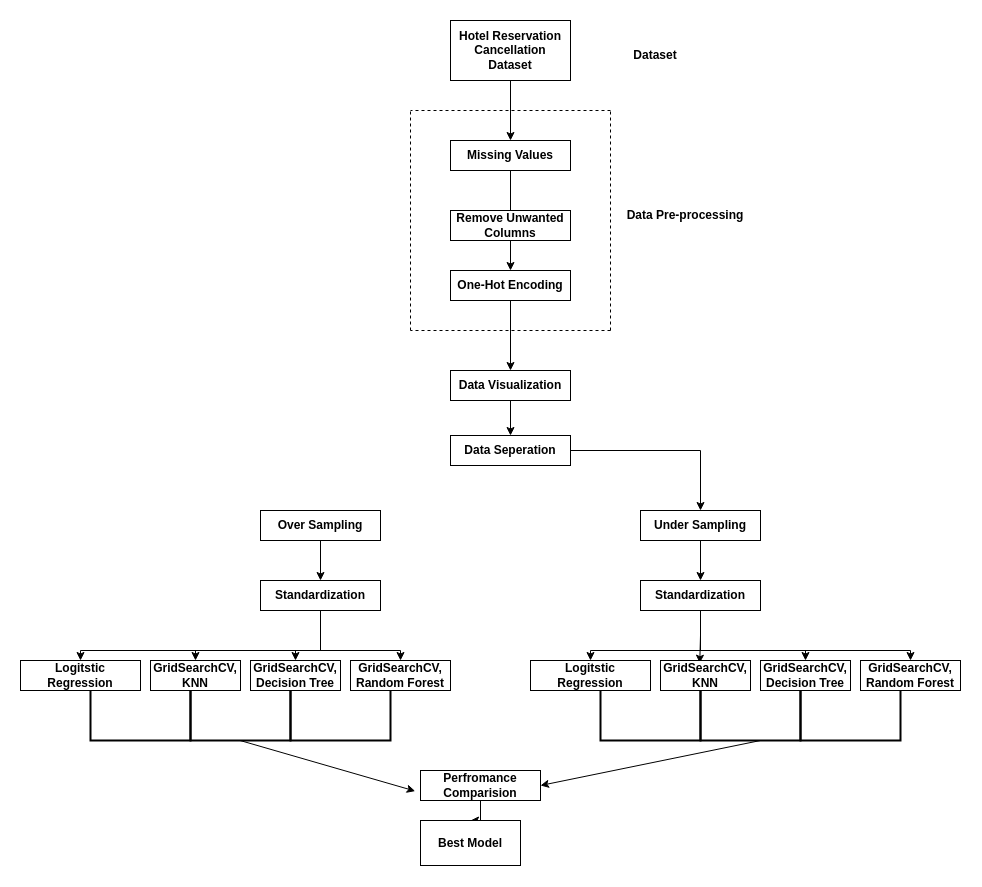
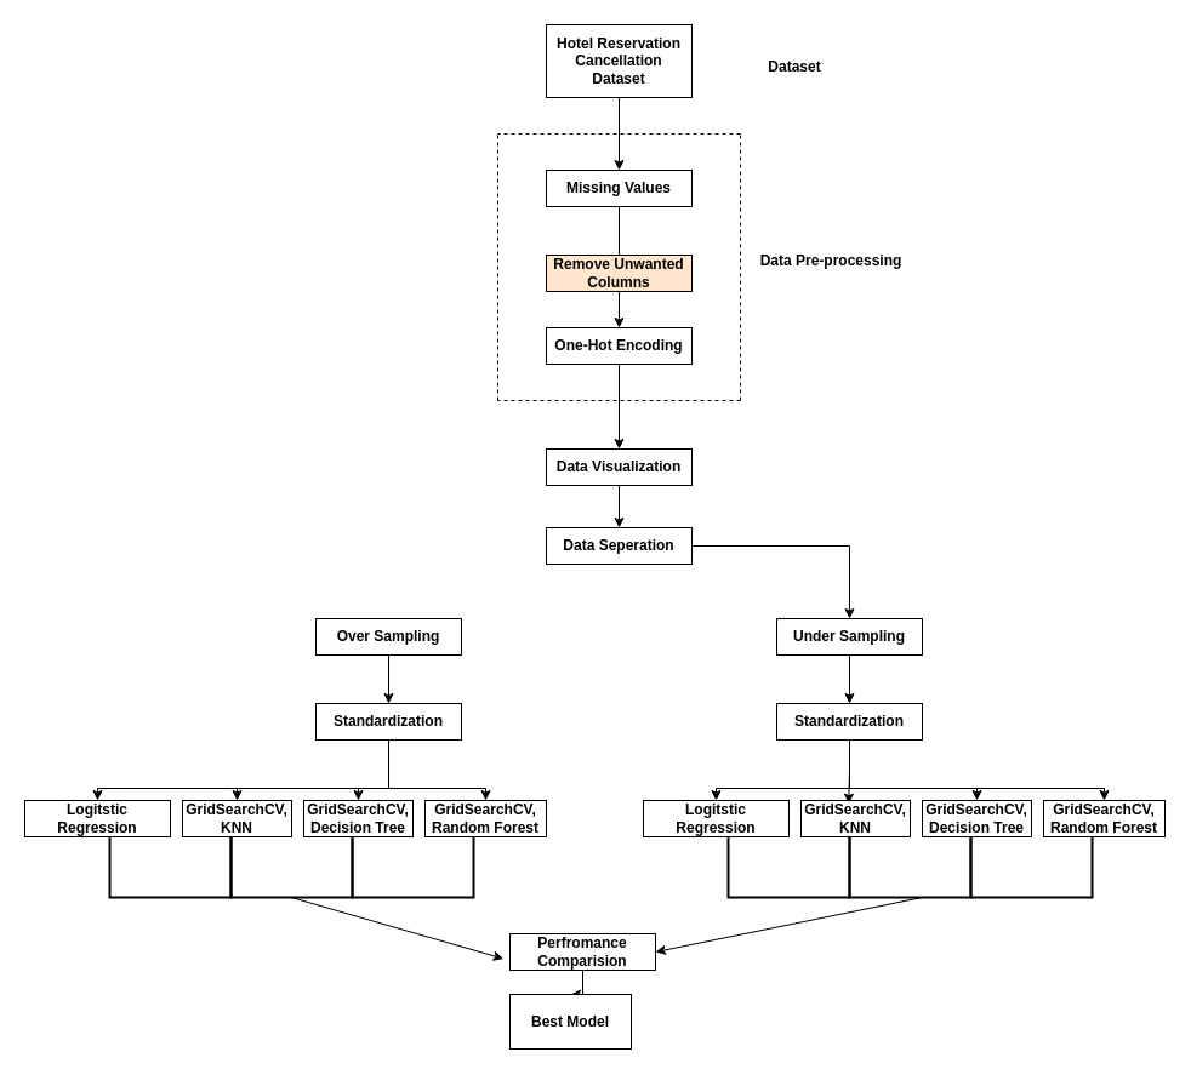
- <mxCell id="6" value="Remove Unwanted Columns" style="rounded=0;whiteSpace=wrap;html=1;fontStyle=1" vertex="1" parent="1"><mxGeometry x="450" y="210" width="120" height="30" as="geometry" /></mxCell>
+ <mxCell id="6" value="Remove Unwanted Columns" style="rounded=0;whiteSpace=wrap;html=1;fontStyle=1;fillColor=#ffe6cc;" vertex="1" parent="1"><mxGeometry x="450" y="210" width="120" height="30" as="geometry" /></mxCell>
